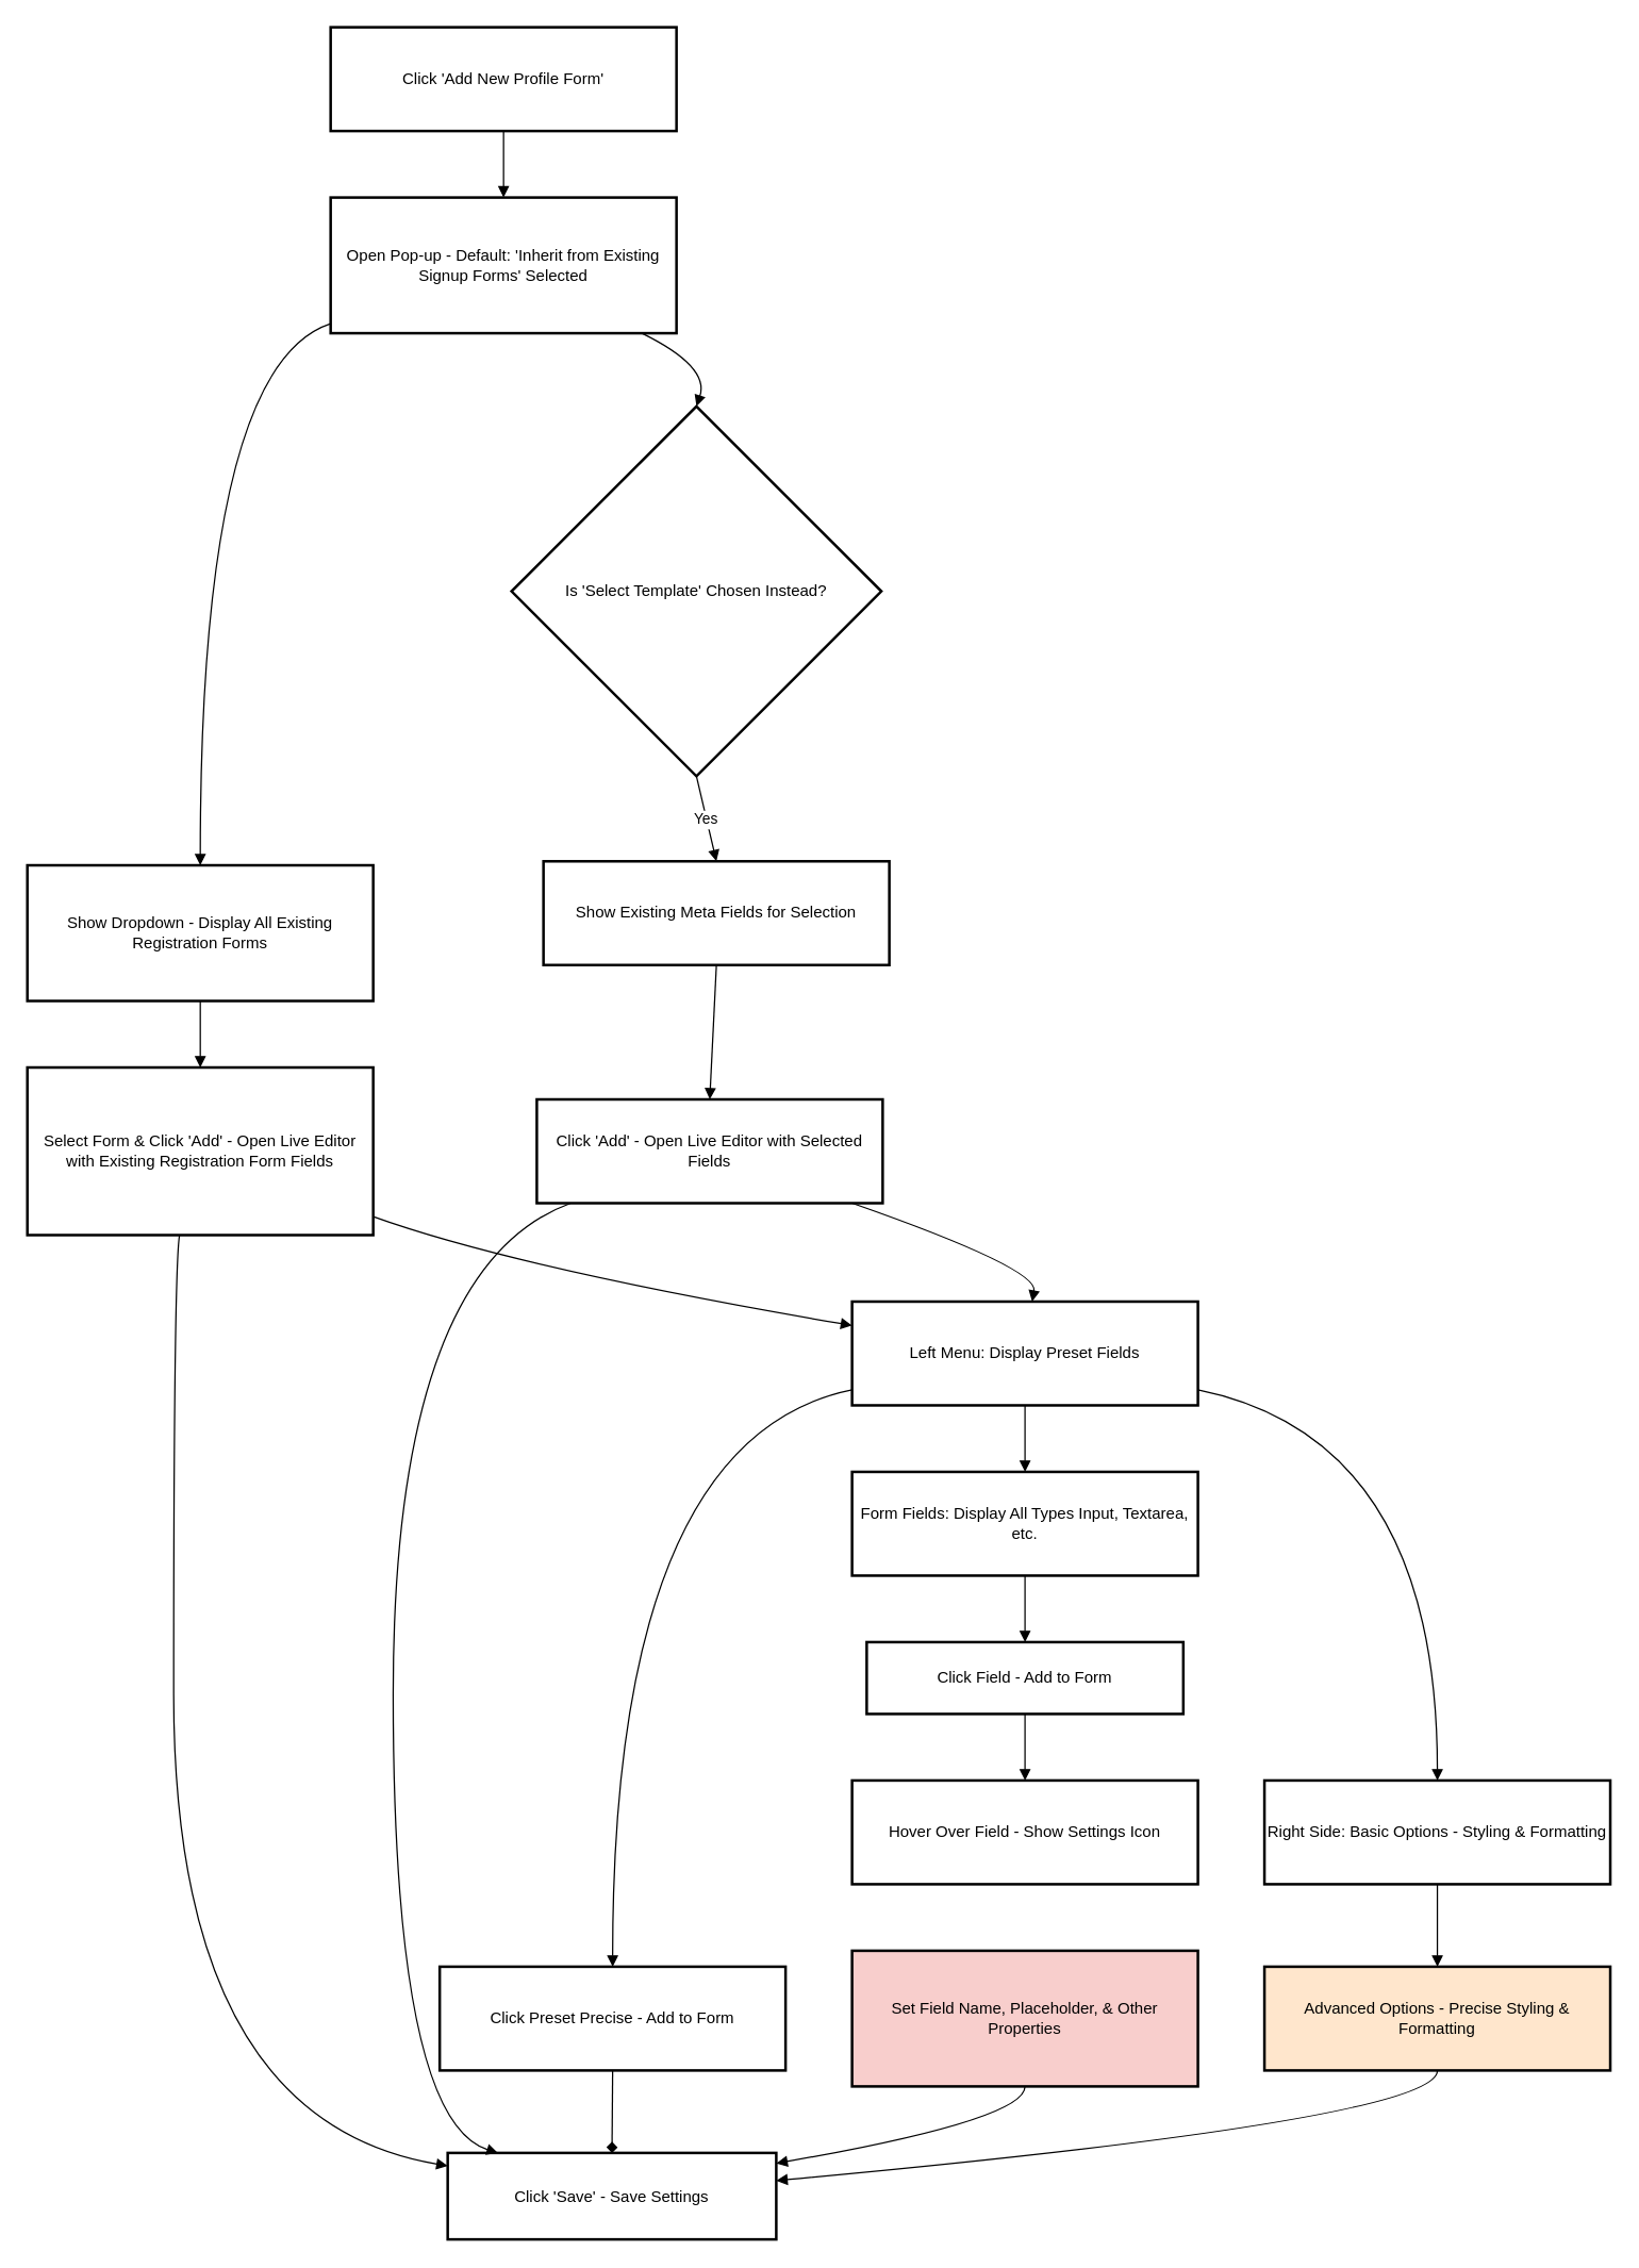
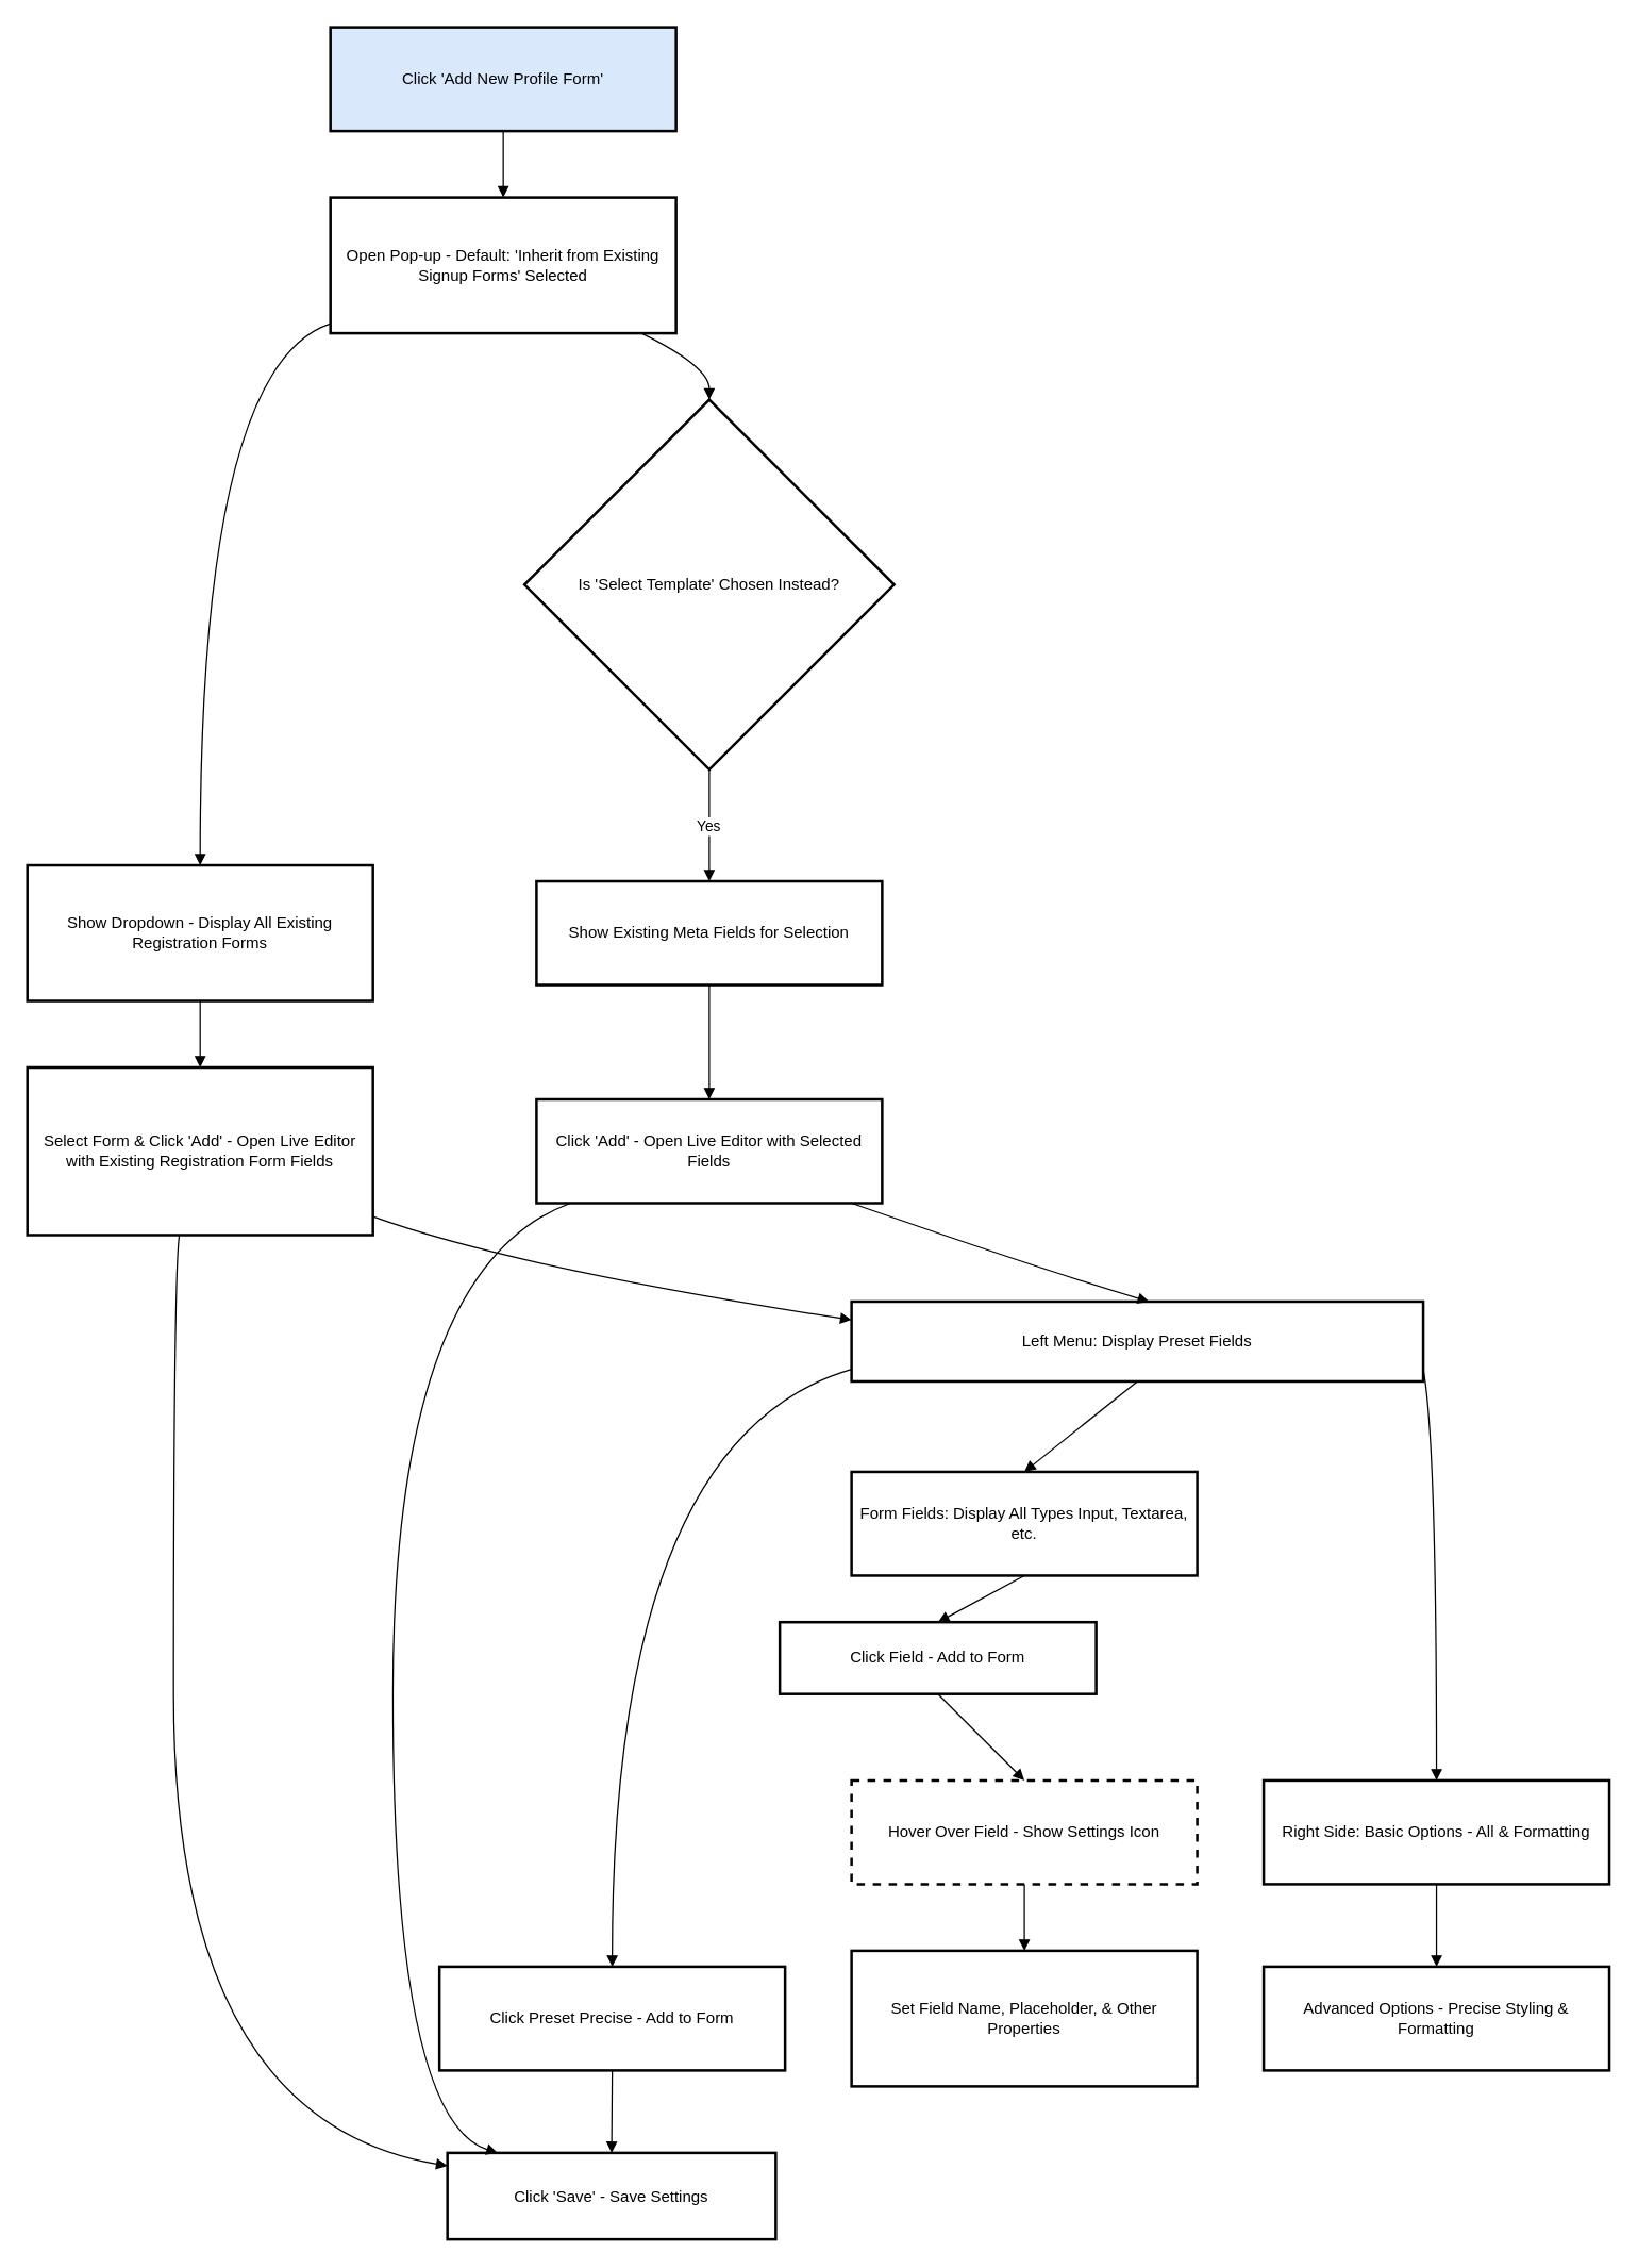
- <mxCell id="2" value="Click 'Add New Profile Form'" style="whiteSpace=wrap;strokeWidth=2;" vertex="1" parent="1"><mxGeometry x="248" y="20" width="260" height="78" as="geometry" /></mxCell>
+ <mxCell id="2" value="Click 'Add New Profile Form'" style="whiteSpace=wrap;strokeWidth=2;fillColor=#dae8fc;" vertex="1" parent="1"><mxGeometry x="248" y="20" width="260" height="78" as="geometry" /></mxCell>
- <mxCell id="7" value="Is 'Select Template' Chosen Instead?" style="rhombus;strokeWidth=2;whiteSpace=wrap;" vertex="1" parent="1"><mxGeometry x="384" y="305" width="278" height="278" as="geometry" /></mxCell>
+ <mxCell id="7" value="Is 'Select Template' Chosen Instead?" style="rhombus;strokeWidth=2;whiteSpace=wrap;" vertex="1" parent="1"><mxGeometry x="394" y="300" width="278" height="278" as="geometry" /></mxCell>
- <mxCell id="8" value="Show Existing Meta Fields for Selection" style="whiteSpace=wrap;strokeWidth=2;" vertex="1" parent="1"><mxGeometry x="408" y="647" width="260" height="78" as="geometry" /></mxCell>
+ <mxCell id="8" value="Show Existing Meta Fields for Selection" style="whiteSpace=wrap;strokeWidth=2;" vertex="1" parent="1"><mxGeometry x="403" y="662" width="260" height="78" as="geometry" /></mxCell>
- <mxCell id="10" value="Left Menu: Display Preset Fields" style="whiteSpace=wrap;strokeWidth=2;" vertex="1" parent="1"><mxGeometry x="640" y="978" width="260" height="78" as="geometry" /></mxCell>
+ <mxCell id="10" value="Left Menu: Display Preset Fields" style="whiteSpace=wrap;strokeWidth=2;" vertex="1" parent="1"><mxGeometry x="640" y="978" width="430" height="60" as="geometry" /></mxCell>
- <mxCell id="13" value="Click Field - Add to Form" style="whiteSpace=wrap;strokeWidth=2;" vertex="1" parent="1"><mxGeometry x="651" y="1234" width="238" height="54" as="geometry" /></mxCell>
+ <mxCell id="13" value="Click Field - Add to Form" style="whiteSpace=wrap;strokeWidth=2;" vertex="1" parent="1"><mxGeometry x="586" y="1219" width="238" height="54" as="geometry" /></mxCell>
- <mxCell id="14" value="Hover Over Field - Show Settings Icon" style="whiteSpace=wrap;strokeWidth=2;" vertex="1" parent="1"><mxGeometry x="640" y="1338" width="260" height="78" as="geometry" /></mxCell>
+ <mxCell id="14" value="Hover Over Field - Show Settings Icon" style="whiteSpace=wrap;strokeWidth=2;dashed=1;" vertex="1" parent="1"><mxGeometry x="640" y="1338" width="260" height="78" as="geometry" /></mxCell>
- <mxCell id="16" value="Right Side: Basic Options - Styling &amp; Formatting" style="whiteSpace=wrap;strokeWidth=2;" vertex="1" parent="1"><mxGeometry x="950" y="1338" width="260" height="78" as="geometry" /></mxCell>
+ <mxCell id="16" value="Right Side: Basic Options - All &amp; Formatting" style="whiteSpace=wrap;strokeWidth=2;" vertex="1" parent="1"><mxGeometry x="950" y="1338" width="260" height="78" as="geometry" /></mxCell>
+ <mxCell id="33" value="" style="curved=1;startArrow=none;endArrow=block;exitX=0.5;exitY=1.01;entryX=0.5;entryY=0;rounded=0;" edge="1" parent="1" source="14" target="15"><mxGeometry relative="1" as="geometry"><Array as="points" /></mxGeometry></mxCell>
- <mxCell id="15" value="Set Field Name, Placeholder, &amp; Other Properties" style="whiteSpace=wrap;strokeWidth=2;fillColor=#f8cecc;" vertex="1" parent="1"><mxGeometry x="640" y="1466" width="260" height="102" as="geometry" /></mxCell>
+ <mxCell id="15" value="Set Field Name, Placeholder, &amp; Other Properties" style="whiteSpace=wrap;strokeWidth=2;" vertex="1" parent="1"><mxGeometry x="640" y="1466" width="260" height="102" as="geometry" /></mxCell>
- <mxCell id="17" value="Advanced Options - Precise Styling &amp; Formatting" style="whiteSpace=wrap;strokeWidth=2;fillColor=#ffe6cc;" vertex="1" parent="1"><mxGeometry x="950" y="1478" width="260" height="78" as="geometry" /></mxCell>
+ <mxCell id="17" value="Advanced Options - Precise Styling &amp; Formatting" style="whiteSpace=wrap;strokeWidth=2;" vertex="1" parent="1"><mxGeometry x="950" y="1478" width="260" height="78" as="geometry" /></mxCell>
- <mxCell id="34" value="" style="curved=1;startArrow=none;endArrow=block;exitX=0.5;exitY=1;entryX=1;entryY=0.12;rounded=0;" edge="1" parent="1" source="15" target="6"><mxGeometry relative="1" as="geometry"><Array as="points"><mxPoint x="770" y="1593" /></Array></mxGeometry></mxCell>
- <mxCell id="29" value="" style="curved=1;startArrow=none;endArrow=diamond;exitX=0.5;exitY=1.01;entryX=0.5;entryY=0.01;rounded=0;" edge="1" parent="1" source="11" target="6"><mxGeometry relative="1" as="geometry"><Array as="points" /></mxGeometry></mxCell>
+ <mxCell id="29" value="" style="curved=1;startArrow=none;endArrow=block;exitX=0.5;exitY=1.01;entryX=0.5;entryY=0.01;rounded=0;" edge="1" parent="1" source="11" target="6"><mxGeometry relative="1" as="geometry"><Array as="points" /></mxGeometry></mxCell>
- <mxCell id="37" value="" style="curved=1;startArrow=none;endArrow=block;exitX=0.5;exitY=1.01;entryX=1;entryY=0.32;rounded=0;" edge="1" parent="1" source="17" target="6"><mxGeometry relative="1" as="geometry"><Array as="points"><mxPoint x="1080" y="1593" /></Array></mxGeometry></mxCell>
